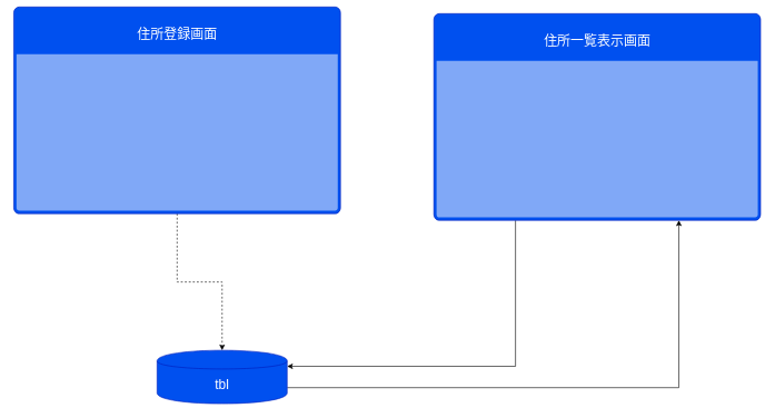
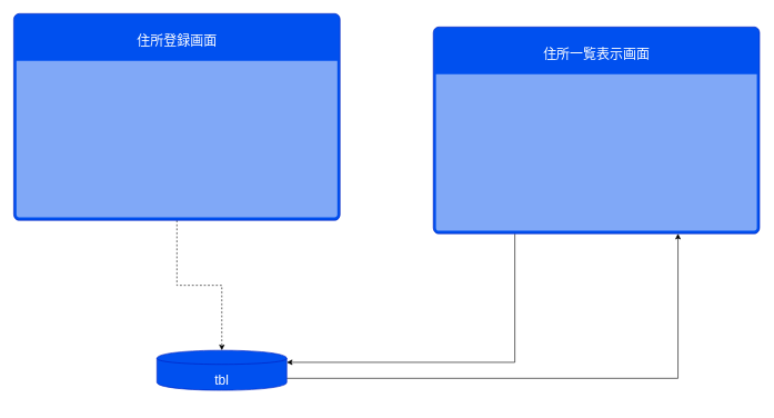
- <mxCell id="3" value="住所登録画面" style="html=1;fillColor=#0050ef;labelPosition=center;verticalLabelPosition=middle;verticalAlign=top;align=center;fontSize=20;outlineConnect=0;spacingTop=15;shape=mxgraph.sitemap.page;horizontal=1;labelBackgroundColor=none;spacing=10;spacingBottom=0;perimeterSpacing=0;strokeColor=#001DBC;fontColor=#ffffff;" vertex="1" parent="1"><mxGeometry x="20" y="10" width="490" height="310" as="geometry" /></mxCell>
+ <mxCell id="3" value="住所登録画面" style="html=1;fillColor=#0050ef;labelPosition=center;verticalLabelPosition=middle;verticalAlign=top;align=center;fontSize=20;outlineConnect=0;spacingTop=15;shape=mxgraph.sitemap.page;horizontal=1;labelBackgroundColor=none;spacing=10;spacingBottom=0;perimeterSpacing=0;strokeColor=#001DBC;fontColor=#ffffff;" vertex="1" parent="1"><mxGeometry x="20" y="20" width="490" height="310" as="geometry" /></mxCell>
- <mxCell id="7" value="住所一覧表示画面" style="html=1;fillColor=#0050ef;labelPosition=center;verticalLabelPosition=middle;verticalAlign=top;align=center;fontSize=20;outlineConnect=0;spacingTop=15;shape=mxgraph.sitemap.page;horizontal=1;labelBackgroundColor=none;spacing=10;spacingBottom=0;perimeterSpacing=0;strokeColor=#001DBC;fontColor=#ffffff;" vertex="1" parent="1"><mxGeometry x="650" y="20" width="490" height="310" as="geometry" /></mxCell>
+ <mxCell id="7" value="住所一覧表示画面" style="html=1;fillColor=#0050ef;labelPosition=center;verticalLabelPosition=middle;verticalAlign=top;align=center;fontSize=20;outlineConnect=0;spacingTop=15;shape=mxgraph.sitemap.page;horizontal=1;labelBackgroundColor=none;spacing=10;spacingBottom=0;perimeterSpacing=0;strokeColor=#001DBC;fontColor=#ffffff;" vertex="1" parent="1"><mxGeometry x="650" y="40" width="490" height="310" as="geometry" /></mxCell>
- <mxCell id="5" value="tbl" style="shape=cylinder;whiteSpace=wrap;html=1;boundedLbl=1;backgroundOutline=1;fontSize=20;fontColor=#ffffff;verticalAlign=top;strokeColor=#001DBC;fillColor=#0050ef;spacing=10;spacingTop=0;spacingBottom=0;" vertex="1" parent="1"><mxGeometry x="235" y="525" width="195" height="80" as="geometry" /></mxCell>
+ <mxCell id="5" value="tbl" style="shape=cylinder;whiteSpace=wrap;html=1;boundedLbl=1;backgroundOutline=1;fontSize=20;fontColor=#ffffff;verticalAlign=top;strokeColor=#001DBC;fillColor=#0050ef;spacing=10;spacingTop=0;spacingBottom=0;" vertex="1" parent="1"><mxGeometry x="235" y="525" width="195" height="60" as="geometry" /></mxCell>
